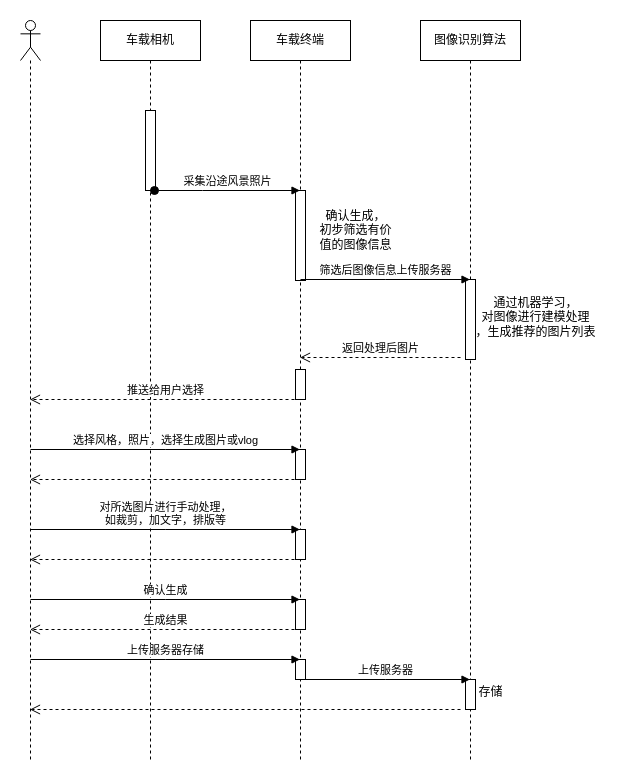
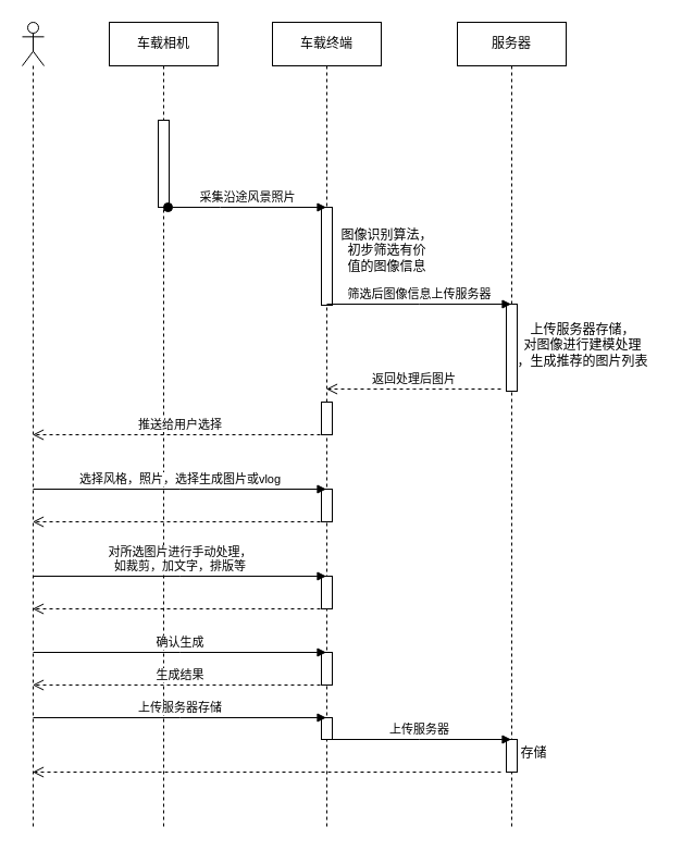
- <mxCell id="14" value="图像识别算法" style="shape=umlLifeline;perimeter=lifelinePerimeter;whiteSpace=wrap;html=1;container=1;dropTarget=0;collapsible=0;recursiveResize=0;outlineConnect=0;portConstraint=eastwest;newEdgeStyle={&quot;edgeStyle&quot;:&quot;elbowEdgeStyle&quot;,&quot;elbow&quot;:&quot;vertical&quot;,&quot;curved&quot;:0,&quot;rounded&quot;:0};" vertex="1" parent="1"><mxGeometry x="420" y="20" width="100" height="740" as="geometry" /></mxCell>
+ <mxCell id="14" value="服务器" style="shape=umlLifeline;perimeter=lifelinePerimeter;whiteSpace=wrap;html=1;container=1;dropTarget=0;collapsible=0;recursiveResize=0;outlineConnect=0;portConstraint=eastwest;newEdgeStyle={&quot;edgeStyle&quot;:&quot;elbowEdgeStyle&quot;,&quot;elbow&quot;:&quot;vertical&quot;,&quot;curved&quot;:0,&quot;rounded&quot;:0};" vertex="1" parent="1"><mxGeometry x="420" y="20" width="100" height="740" as="geometry" /></mxCell>
- <mxCell id="13" value="确认生成，&lt;br&gt;初步筛选有价&lt;br&gt;值的图像信息" style="text;html=1;align=center;verticalAlign=middle;resizable=0;points=[];autosize=1;strokeColor=none;fillColor=none;" vertex="1" parent="1"><mxGeometry x="300" y="200" width="110" height="60" as="geometry" /></mxCell>
+ <mxCell id="13" value="图像识别算法，&lt;br&gt;初步筛选有价&lt;br&gt;值的图像信息" style="text;html=1;align=center;verticalAlign=middle;resizable=0;points=[];autosize=1;strokeColor=none;fillColor=none;" vertex="1" parent="1"><mxGeometry x="300" y="200" width="110" height="60" as="geometry" /></mxCell>
- <mxCell id="18" value="通过机器学习，&lt;br&gt;对图像进行建模处理&lt;br&gt;，生成推荐的图片列表" style="text;html=1;align=center;verticalAlign=middle;resizable=0;points=[];autosize=1;strokeColor=none;fillColor=none;" vertex="1" parent="1"><mxGeometry x="465" y="287" width="140" height="60" as="geometry" /></mxCell>
+ <mxCell id="18" value="上传服务器存储，&lt;br&gt;对图像进行建模处理&lt;br&gt;，生成推荐的图片列表" style="text;html=1;align=center;verticalAlign=middle;resizable=0;points=[];autosize=1;strokeColor=none;fillColor=none;" vertex="1" parent="1"><mxGeometry x="465" y="287" width="140" height="60" as="geometry" /></mxCell>
